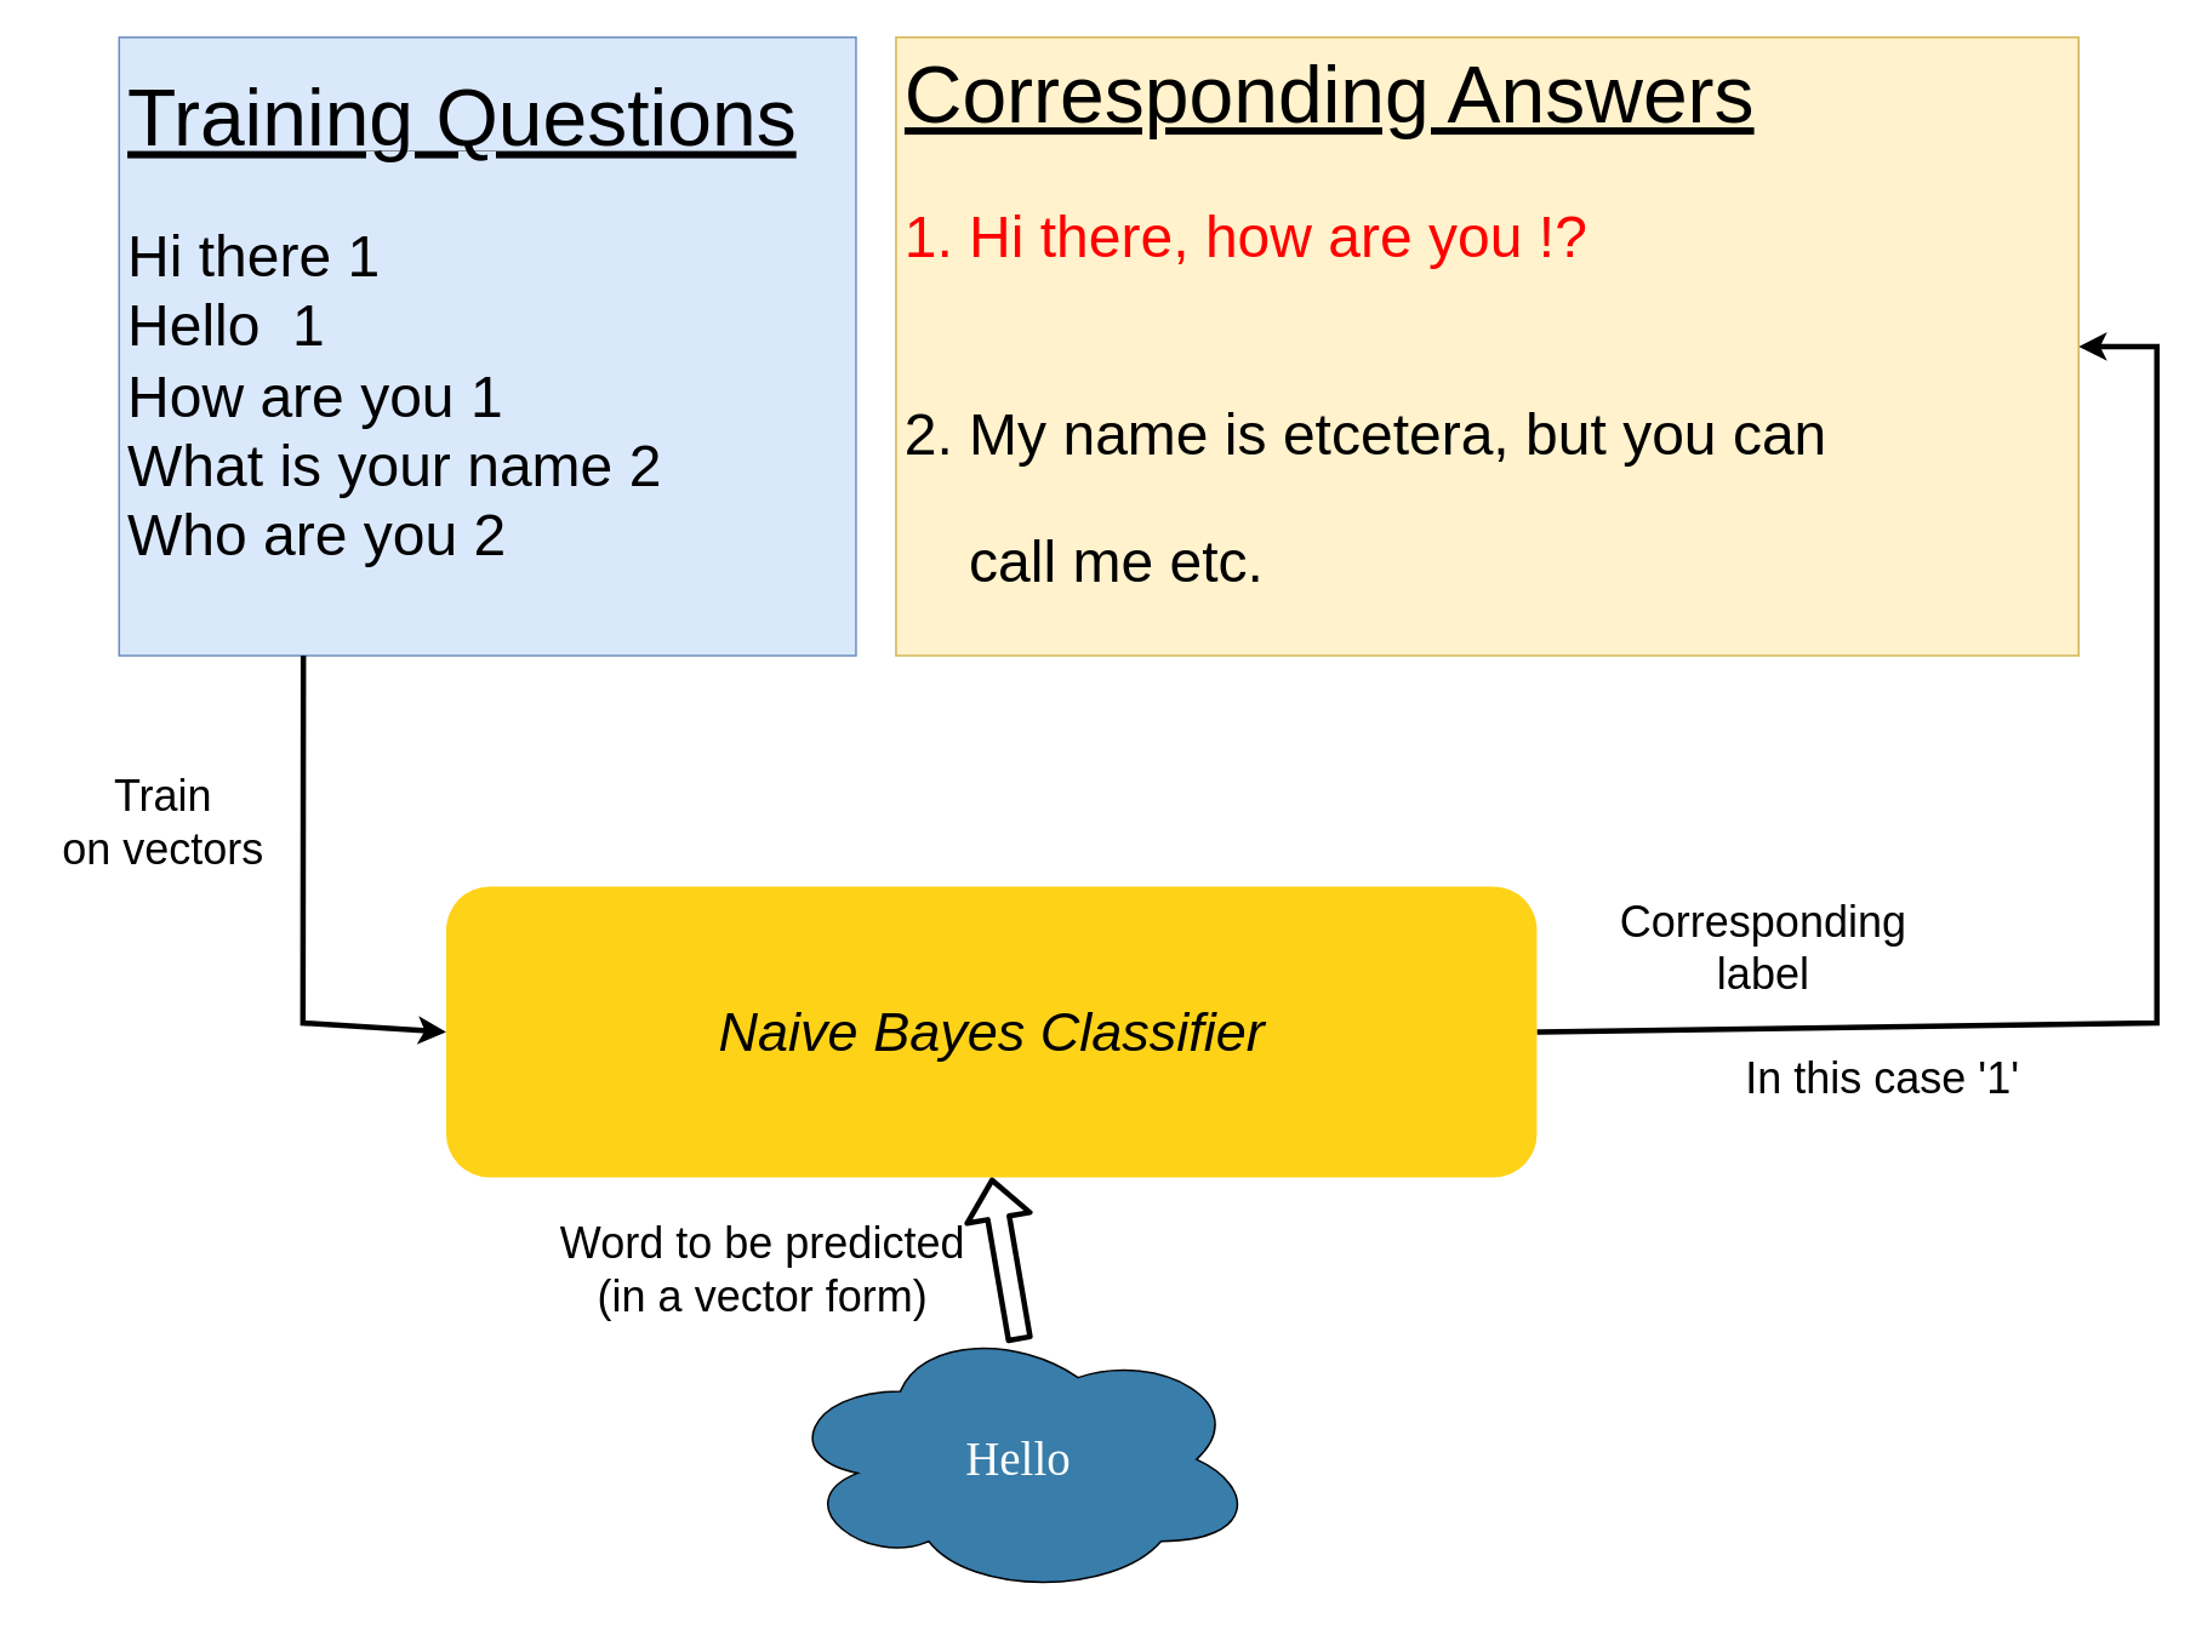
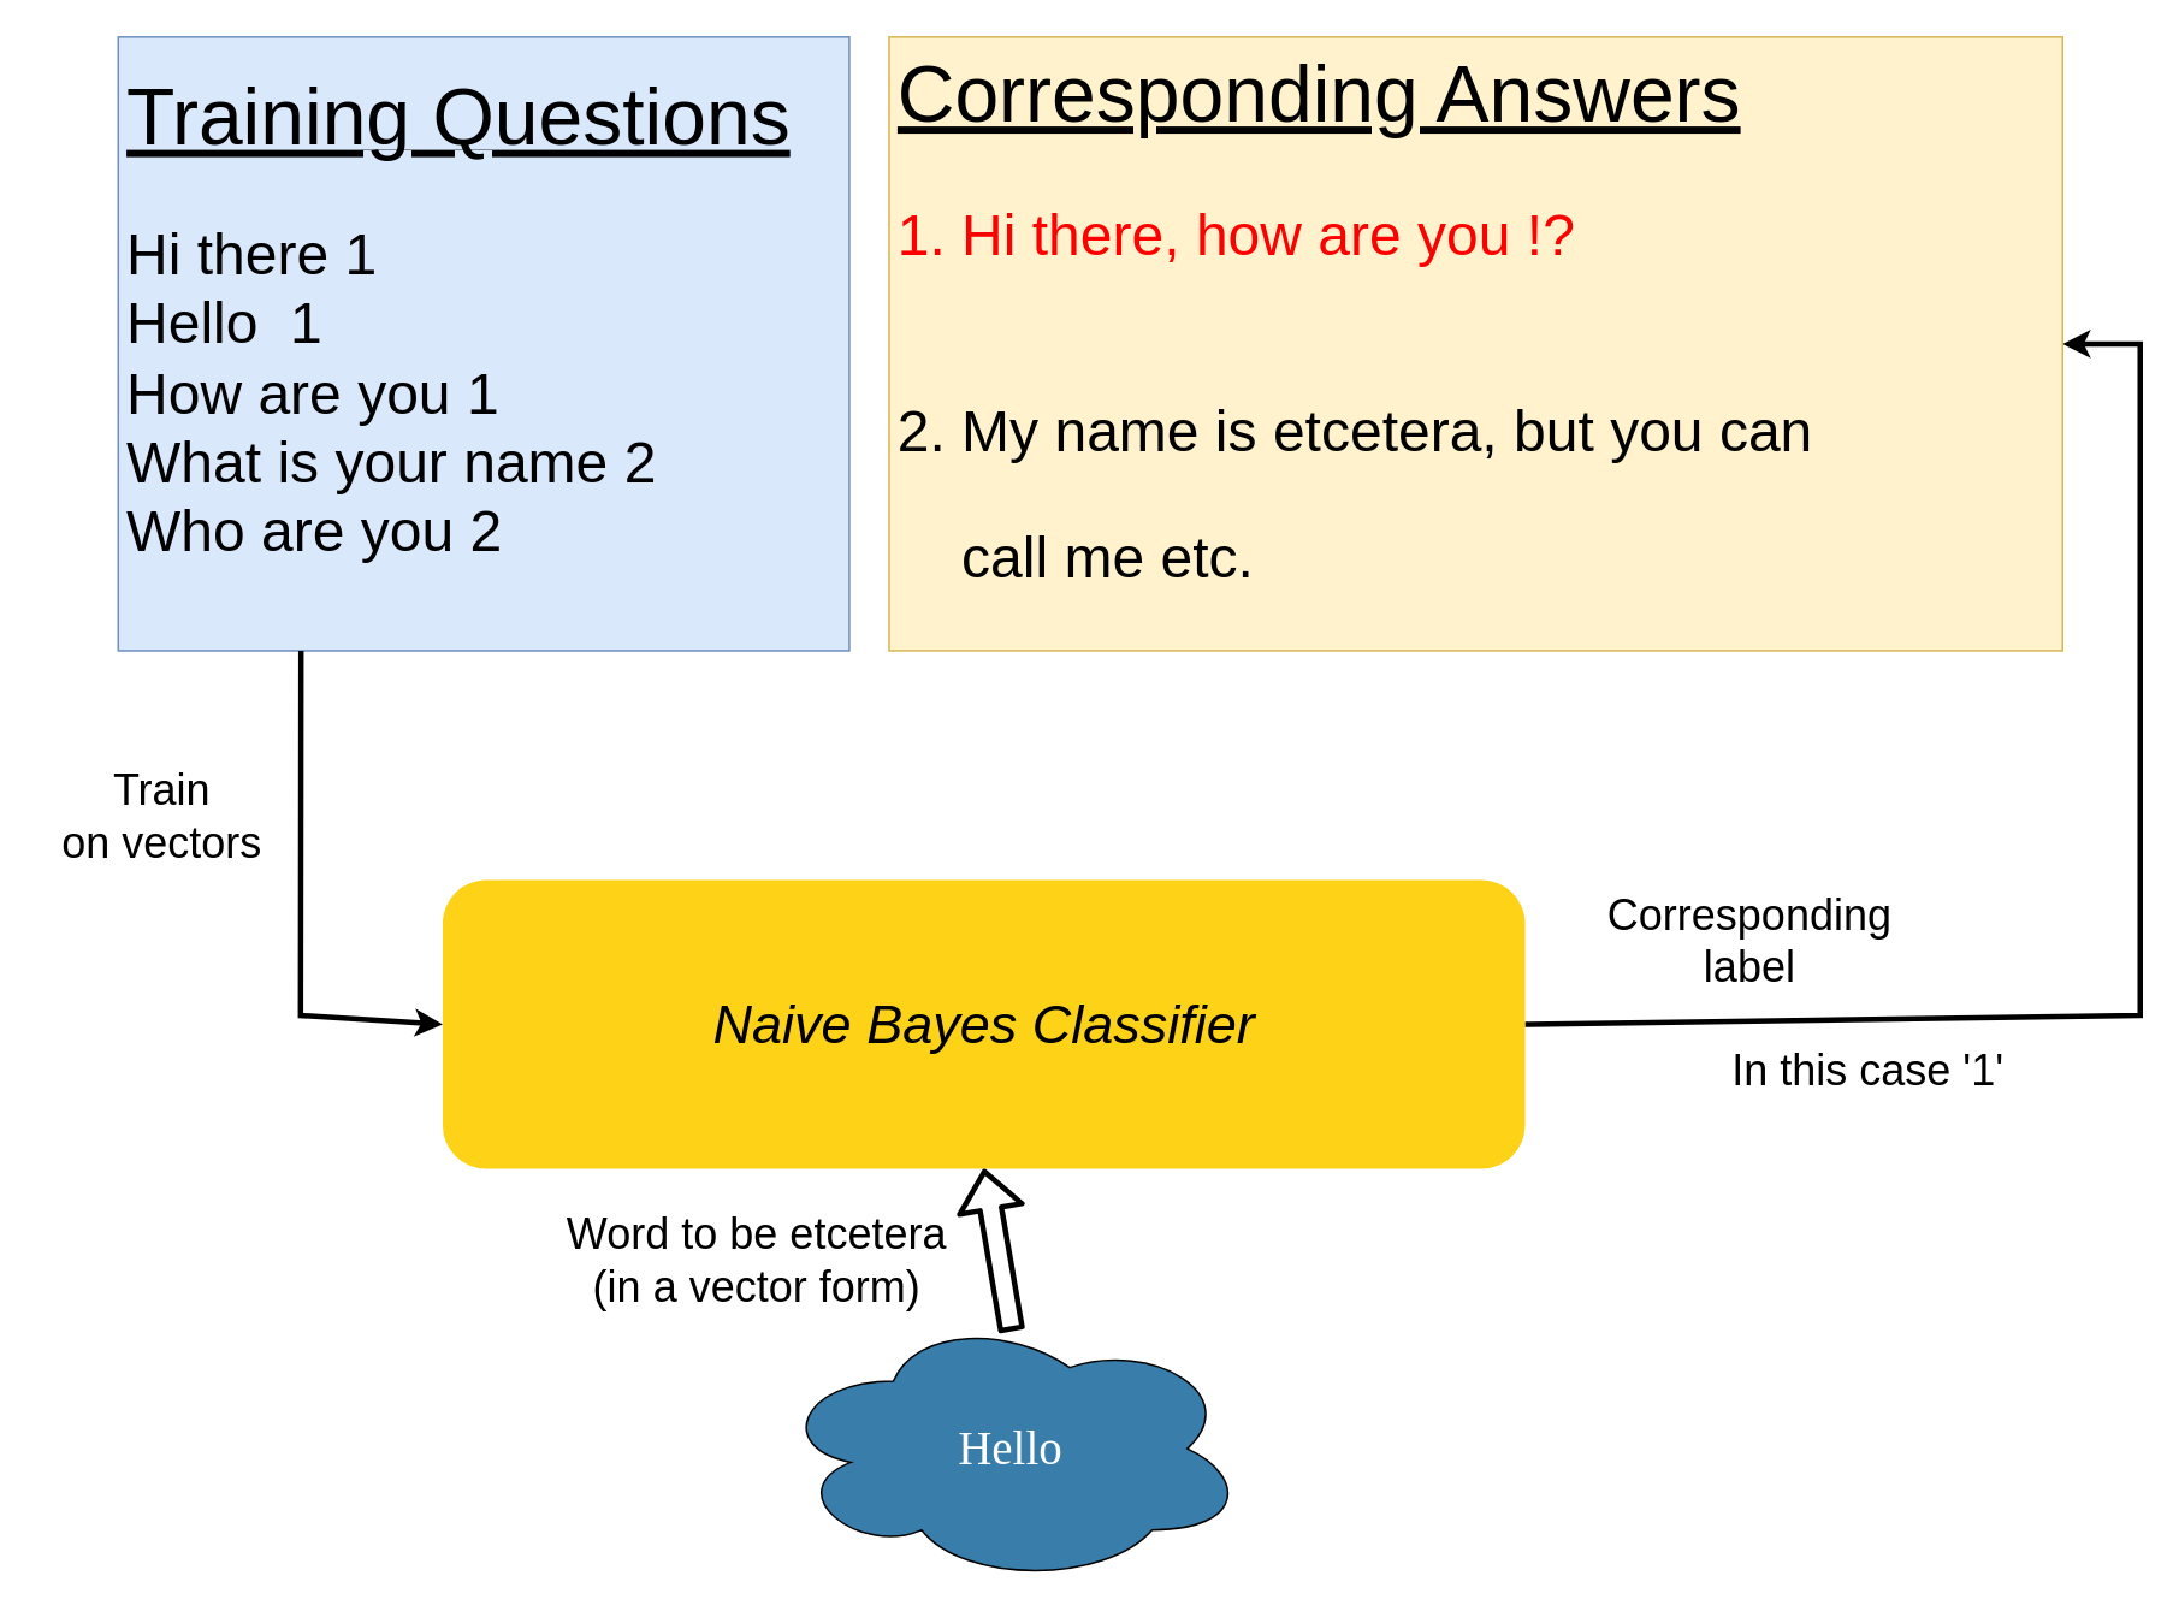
- <mxCell id="9" value="&lt;font style=&quot;font-size: 24px&quot;&gt;Word to be predicted &lt;br&gt;(in a vector form)&lt;/font&gt;" style="text;html=1;strokeColor=none;fillColor=none;align=center;verticalAlign=middle;whiteSpace=wrap;rounded=0;" vertex="1" parent="1"><mxGeometry x="265" y="657" width="308" height="82" as="geometry" /></mxCell>
+ <mxCell id="9" value="&lt;font style=&quot;font-size: 24px&quot;&gt;Word to be etcetera &lt;br&gt;(in a vector form)&lt;/font&gt;" style="text;html=1;strokeColor=none;fillColor=none;align=center;verticalAlign=middle;whiteSpace=wrap;rounded=0;" vertex="1" parent="1"><mxGeometry x="265" y="657" width="308" height="82" as="geometry" /></mxCell>
